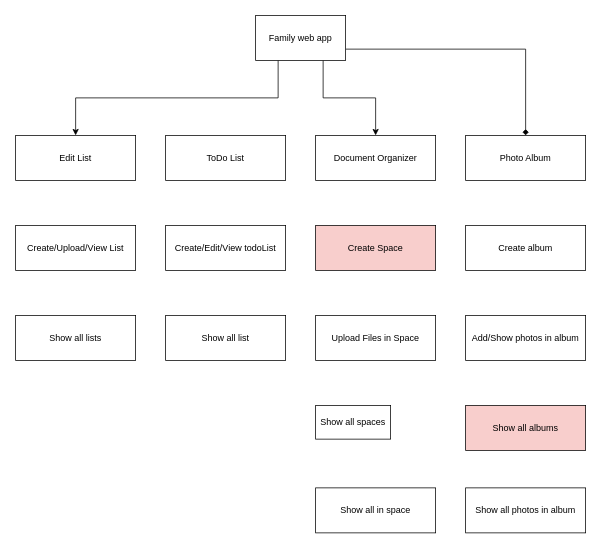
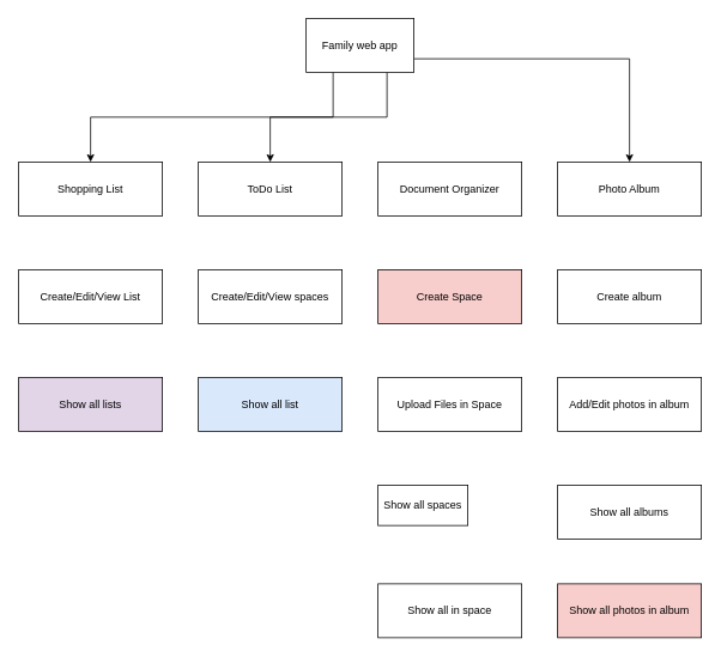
- <mxCell id="4" style="edgeStyle=orthogonalEdgeStyle;rounded=0;orthogonalLoop=1;jettySize=auto;html=1;exitX=0.75;exitY=1;exitDx=0;exitDy=0;" parent="1" source="5" target="8" edge="1"><mxGeometry relative="1" as="geometry" /></mxCell>
+ <mxCell id="4" style="edgeStyle=orthogonalEdgeStyle;rounded=0;orthogonalLoop=1;jettySize=auto;html=1;exitX=0.75;exitY=1;exitDx=0;exitDy=0;" parent="1" source="5" target="7" edge="1"><mxGeometry relative="1" as="geometry" /></mxCell>
- <mxCell id="3" style="edgeStyle=orthogonalEdgeStyle;rounded=0;orthogonalLoop=1;jettySize=auto;html=1;exitX=1;exitY=0.75;exitDx=0;exitDy=0;entryX=0.5;entryY=0;entryDx=0;entryDy=0;endArrow=diamond;" parent="1" source="5" target="9" edge="1"><mxGeometry relative="1" as="geometry" /></mxCell>
+ <mxCell id="3" style="edgeStyle=orthogonalEdgeStyle;rounded=0;orthogonalLoop=1;jettySize=auto;html=1;exitX=1;exitY=0.75;exitDx=0;exitDy=0;entryX=0.5;entryY=0;entryDx=0;entryDy=0;" parent="1" source="5" target="9" edge="1"><mxGeometry relative="1" as="geometry" /></mxCell>
- <mxCell id="6" value="Edit List" style="rounded=0;whiteSpace=wrap;html=1;" parent="1" vertex="1"><mxGeometry x="20" y="180" width="160" height="60" as="geometry" /></mxCell>
+ <mxCell id="6" value="Shopping List" style="rounded=0;whiteSpace=wrap;html=1;" parent="1" vertex="1"><mxGeometry x="20" y="180" width="160" height="60" as="geometry" /></mxCell>
- <mxCell id="10" value="Create/Upload/View List" style="rounded=0;whiteSpace=wrap;html=1;" parent="1" vertex="1"><mxGeometry x="20" y="300" width="160" height="60" as="geometry" /></mxCell>
+ <mxCell id="10" value="Create/Edit/View List" style="rounded=0;whiteSpace=wrap;html=1;" parent="1" vertex="1"><mxGeometry x="20" y="300" width="160" height="60" as="geometry" /></mxCell>
- <mxCell id="12" value="Create/Edit/View todoList" style="rounded=0;whiteSpace=wrap;html=1;" parent="1" vertex="1"><mxGeometry x="220" y="300" width="160" height="60" as="geometry" /></mxCell>
+ <mxCell id="12" value="Create/Edit/View spaces" style="rounded=0;whiteSpace=wrap;html=1;" parent="1" vertex="1"><mxGeometry x="220" y="300" width="160" height="60" as="geometry" /></mxCell>
- <mxCell id="11" value="Show all lists" style="rounded=0;whiteSpace=wrap;html=1;" parent="1" vertex="1"><mxGeometry x="20" y="420" width="160" height="60" as="geometry" /></mxCell>
+ <mxCell id="11" value="Show all lists" style="rounded=0;whiteSpace=wrap;html=1;fillColor=#e1d5e7;" parent="1" vertex="1"><mxGeometry x="20" y="420" width="160" height="60" as="geometry" /></mxCell>
- <mxCell id="13" value="Show all list" style="rounded=0;whiteSpace=wrap;html=1;" parent="1" vertex="1"><mxGeometry x="220" y="420" width="160" height="60" as="geometry" /></mxCell>
+ <mxCell id="13" value="Show all list" style="rounded=0;whiteSpace=wrap;html=1;fillColor=#dae8fc;" parent="1" vertex="1"><mxGeometry x="220" y="420" width="160" height="60" as="geometry" /></mxCell>
- <mxCell id="19" value="Add/Show photos in album" style="rounded=0;whiteSpace=wrap;html=1;" parent="1" vertex="1"><mxGeometry x="620" y="420" width="160" height="60" as="geometry" /></mxCell>
+ <mxCell id="19" value="Add/Edit photos in album" style="rounded=0;whiteSpace=wrap;html=1;" parent="1" vertex="1"><mxGeometry x="620" y="420" width="160" height="60" as="geometry" /></mxCell>
- <mxCell id="20" value="Show all albums" style="rounded=0;whiteSpace=wrap;html=1;fillColor=#f8cecc;" parent="1" vertex="1"><mxGeometry x="620" y="540" width="160" height="60" as="geometry" /></mxCell>
+ <mxCell id="20" value="Show all albums" style="rounded=0;whiteSpace=wrap;html=1;" parent="1" vertex="1"><mxGeometry x="620" y="540" width="160" height="60" as="geometry" /></mxCell>
- <mxCell id="21" value="Show all photos in album" style="rounded=0;whiteSpace=wrap;html=1;" parent="1" vertex="1"><mxGeometry x="620" y="650" width="160" height="60" as="geometry" /></mxCell>
+ <mxCell id="21" value="Show all photos in album" style="rounded=0;whiteSpace=wrap;html=1;fillColor=#f8cecc;" parent="1" vertex="1"><mxGeometry x="620" y="650" width="160" height="60" as="geometry" /></mxCell>
